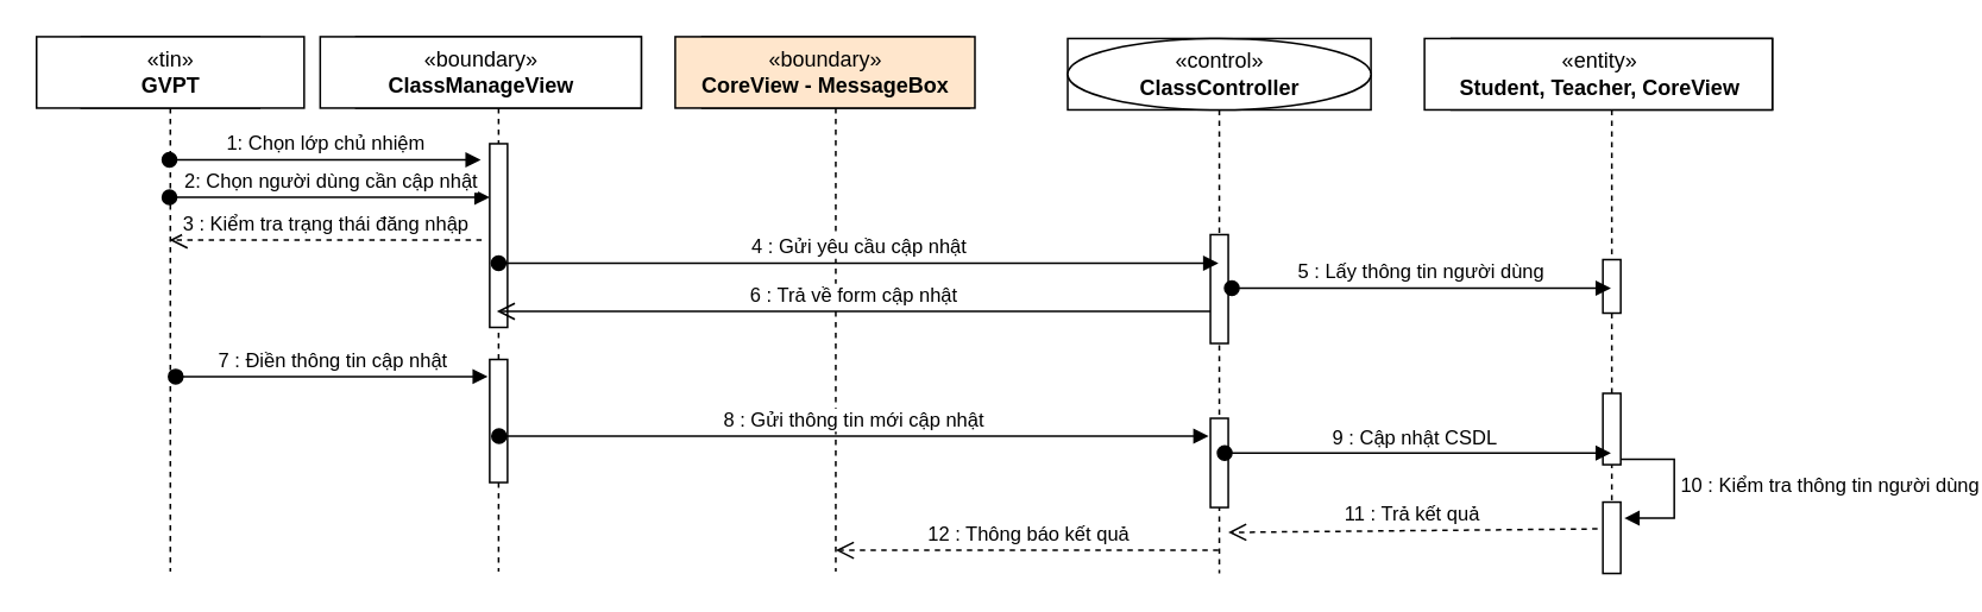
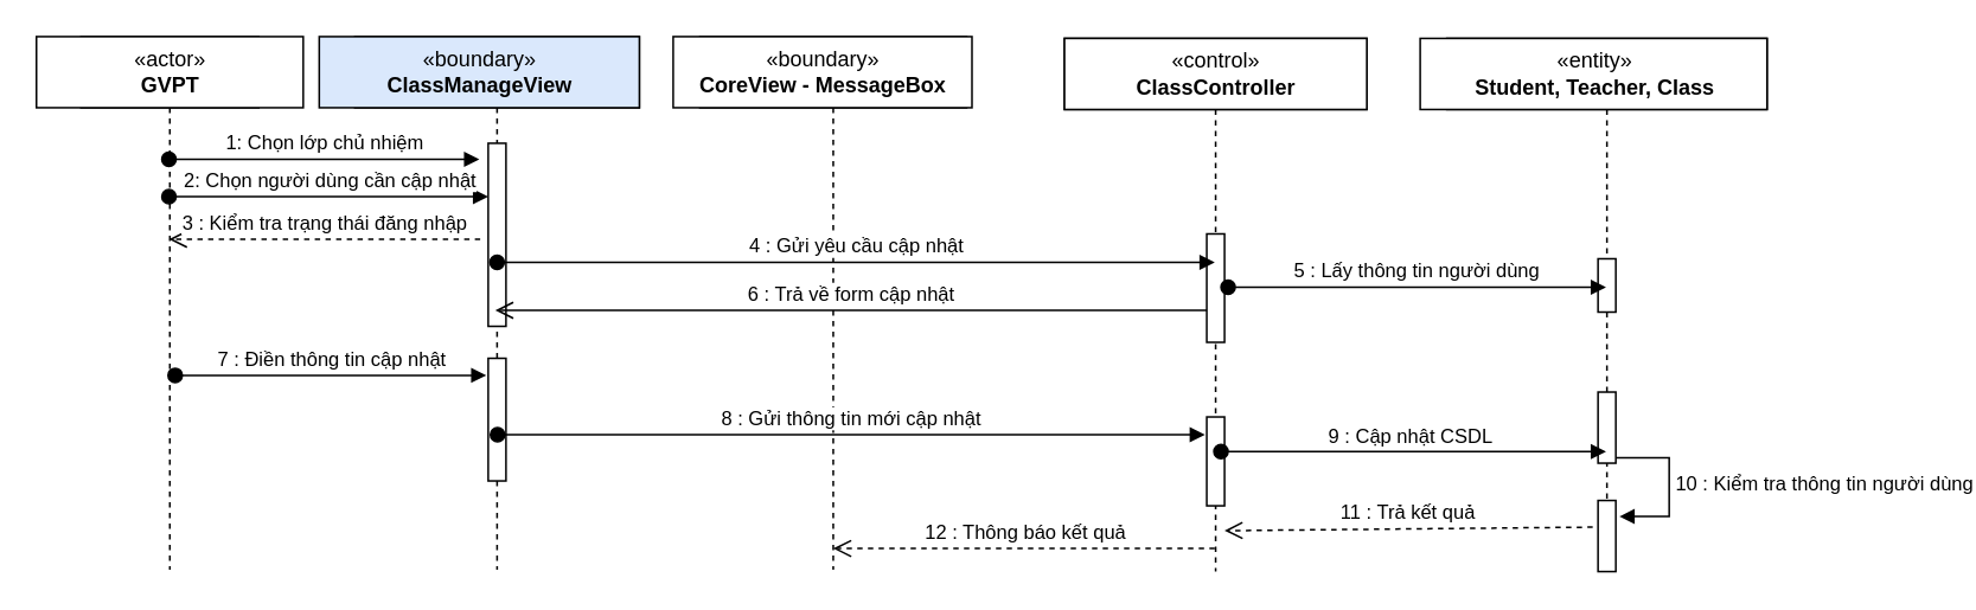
- <mxCell id="3" value="«tin»&lt;br&gt;&lt;b&gt;GVPT&lt;/b&gt;" style="html=1;" parent="1" vertex="1"><mxGeometry x="20" y="20" width="150" height="40" as="geometry" /></mxCell>
+ <mxCell id="3" value="«actor»&lt;br&gt;&lt;b&gt;GVPT&lt;/b&gt;" style="html=1;" parent="1" vertex="1"><mxGeometry x="20" y="20" width="150" height="40" as="geometry" /></mxCell>
- <mxCell id="5" value="«boundary»&lt;br&gt;&lt;b&gt;ClassManageView&lt;/b&gt;" style="html=1;" parent="4" vertex="1"><mxGeometry x="-20" width="180" height="40" as="geometry" /></mxCell>
+ <mxCell id="5" value="«boundary»&lt;br&gt;&lt;b&gt;ClassManageView&lt;/b&gt;" style="html=1;fillColor=#dae8fc;" parent="4" vertex="1"><mxGeometry x="-20" width="180" height="40" as="geometry" /></mxCell>
- <mxCell id="9" value="«boundary»&lt;br&gt;&lt;b&gt;CoreView - MessageBox&lt;/b&gt;" style="html=1;fillColor=#ffe6cc;" parent="8" vertex="1"><mxGeometry x="-15" width="168" height="40" as="geometry" /></mxCell>
+ <mxCell id="9" value="«boundary»&lt;br&gt;&lt;b&gt;CoreView - MessageBox&lt;/b&gt;" style="html=1;" parent="8" vertex="1"><mxGeometry x="-15" width="168" height="40" as="geometry" /></mxCell>
- <mxCell id="11" value="«control»&lt;br&gt;&lt;b&gt;ClassController&lt;/b&gt;" style="ellipse;html=1;" parent="10" vertex="1"><mxGeometry width="170" height="40" as="geometry" /></mxCell>
+ <mxCell id="11" value="«control»&lt;br&gt;&lt;b&gt;ClassController&lt;/b&gt;" style="html=1;" parent="10" vertex="1"><mxGeometry width="170" height="40" as="geometry" /></mxCell>
- <mxCell id="15" value="«entity»&lt;br&gt;&lt;b&gt;Student, Teacher, CoreView&lt;/b&gt;" style="html=1;" parent="14" vertex="1"><mxGeometry x="-15" width="195" height="40" as="geometry" /></mxCell>
+ <mxCell id="15" value="«entity»&lt;br&gt;&lt;b&gt;Student, Teacher, Class&lt;/b&gt;" style="html=1;" parent="14" vertex="1"><mxGeometry x="-15" width="195" height="40" as="geometry" /></mxCell>
